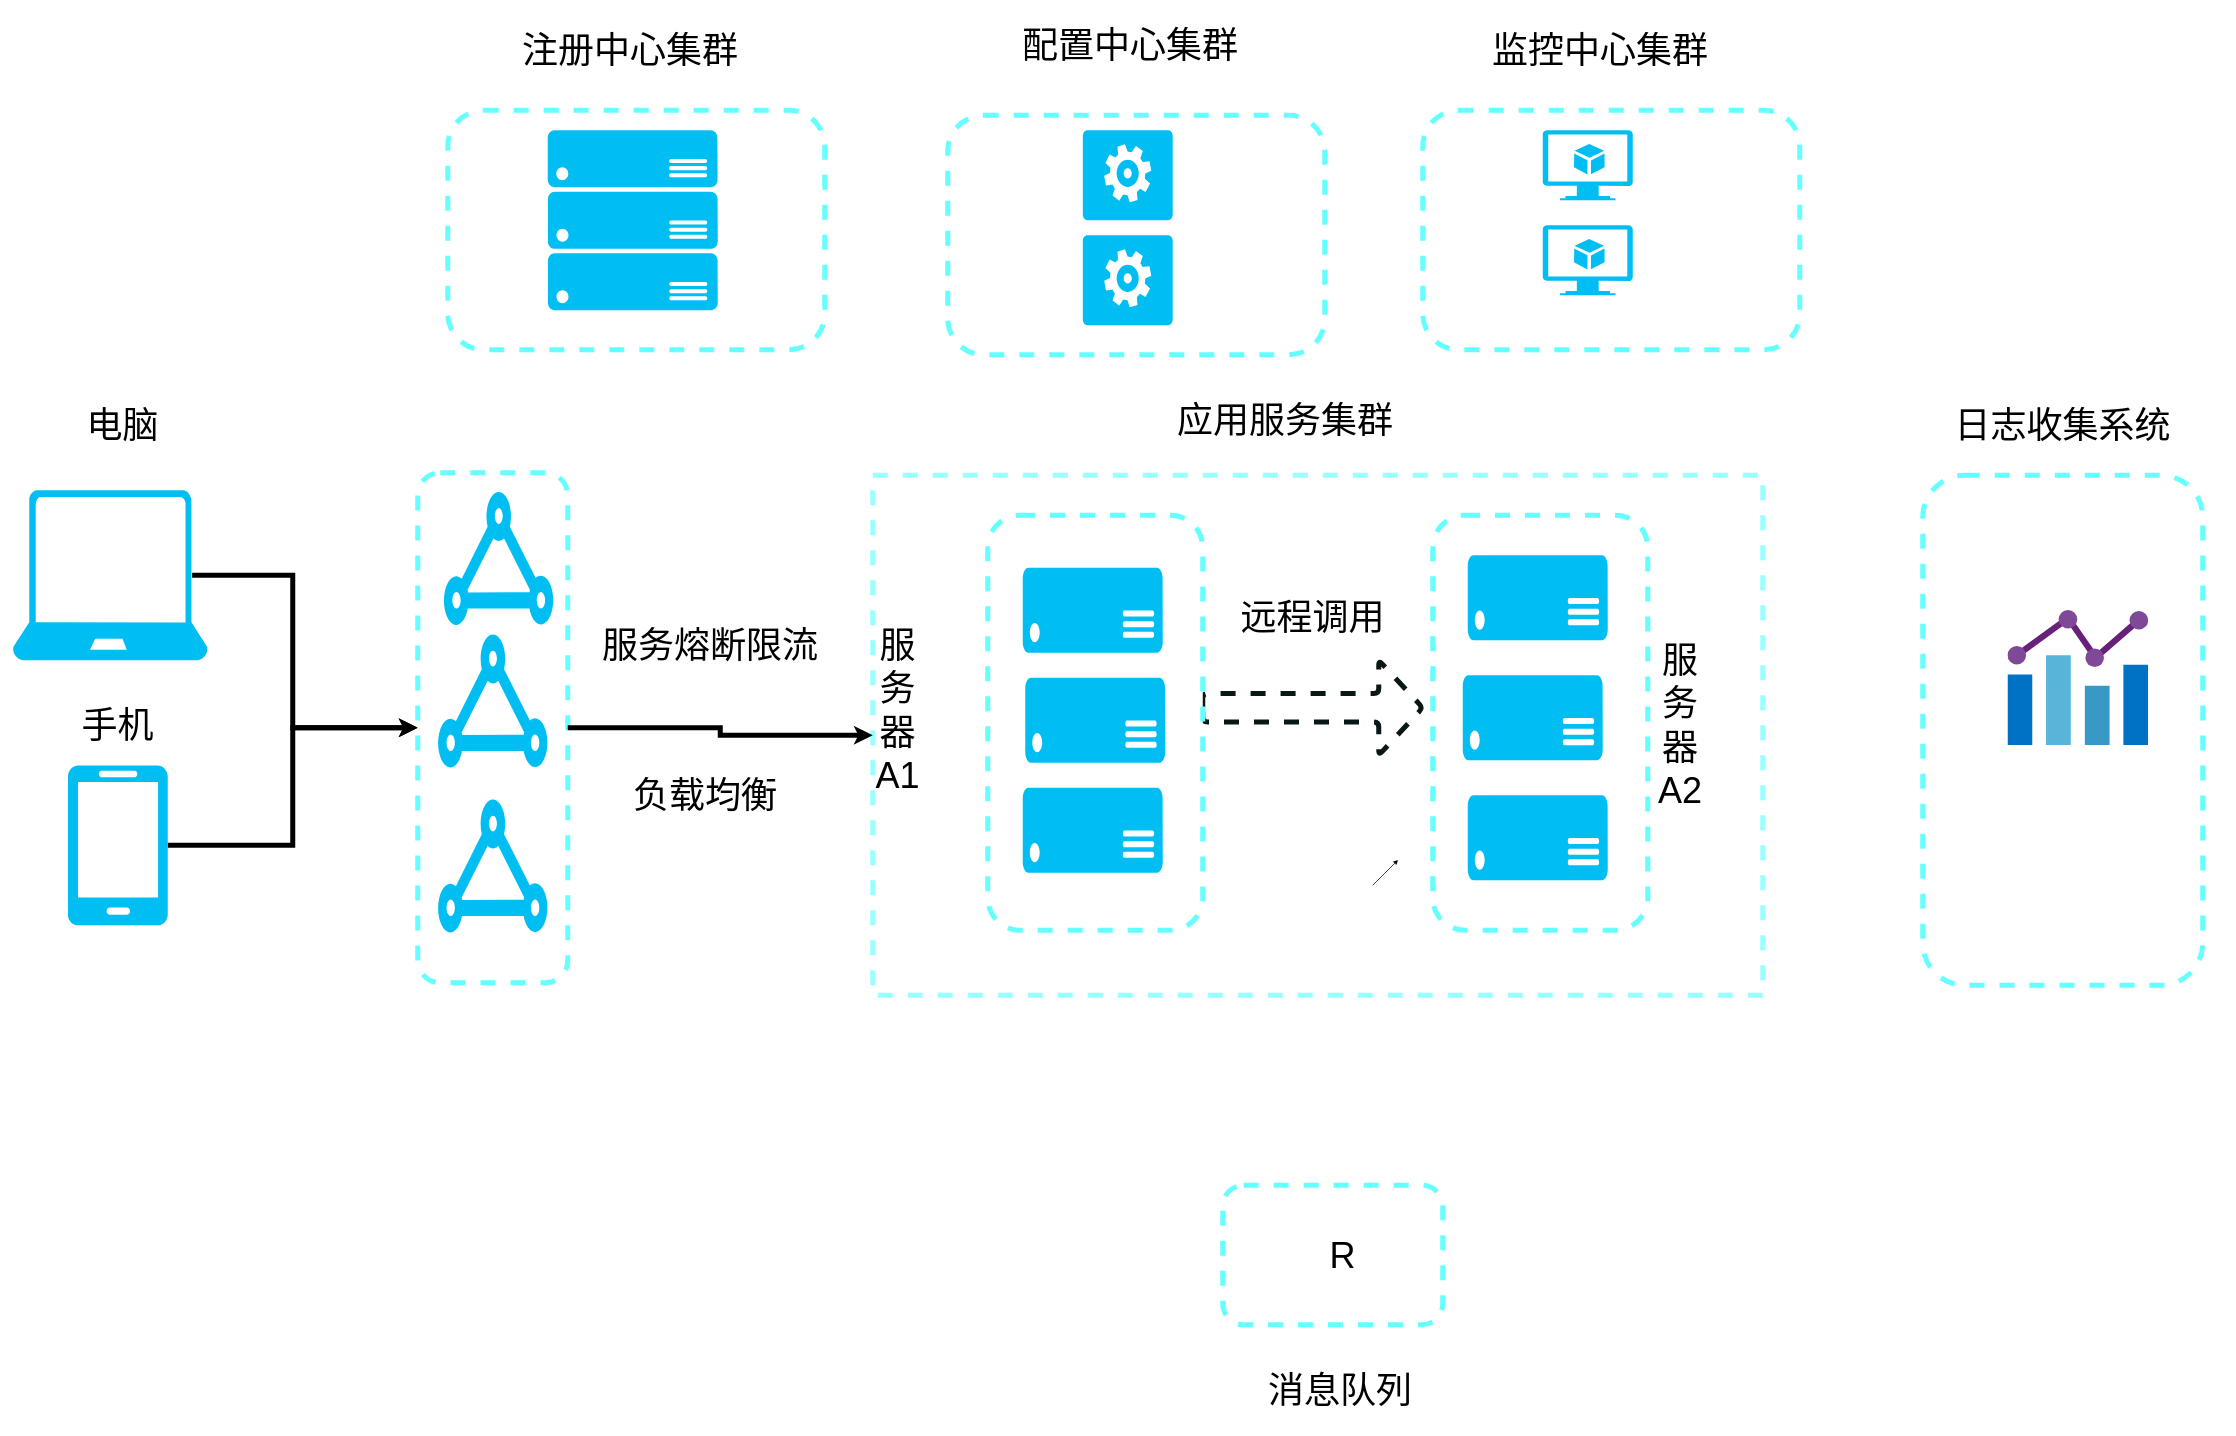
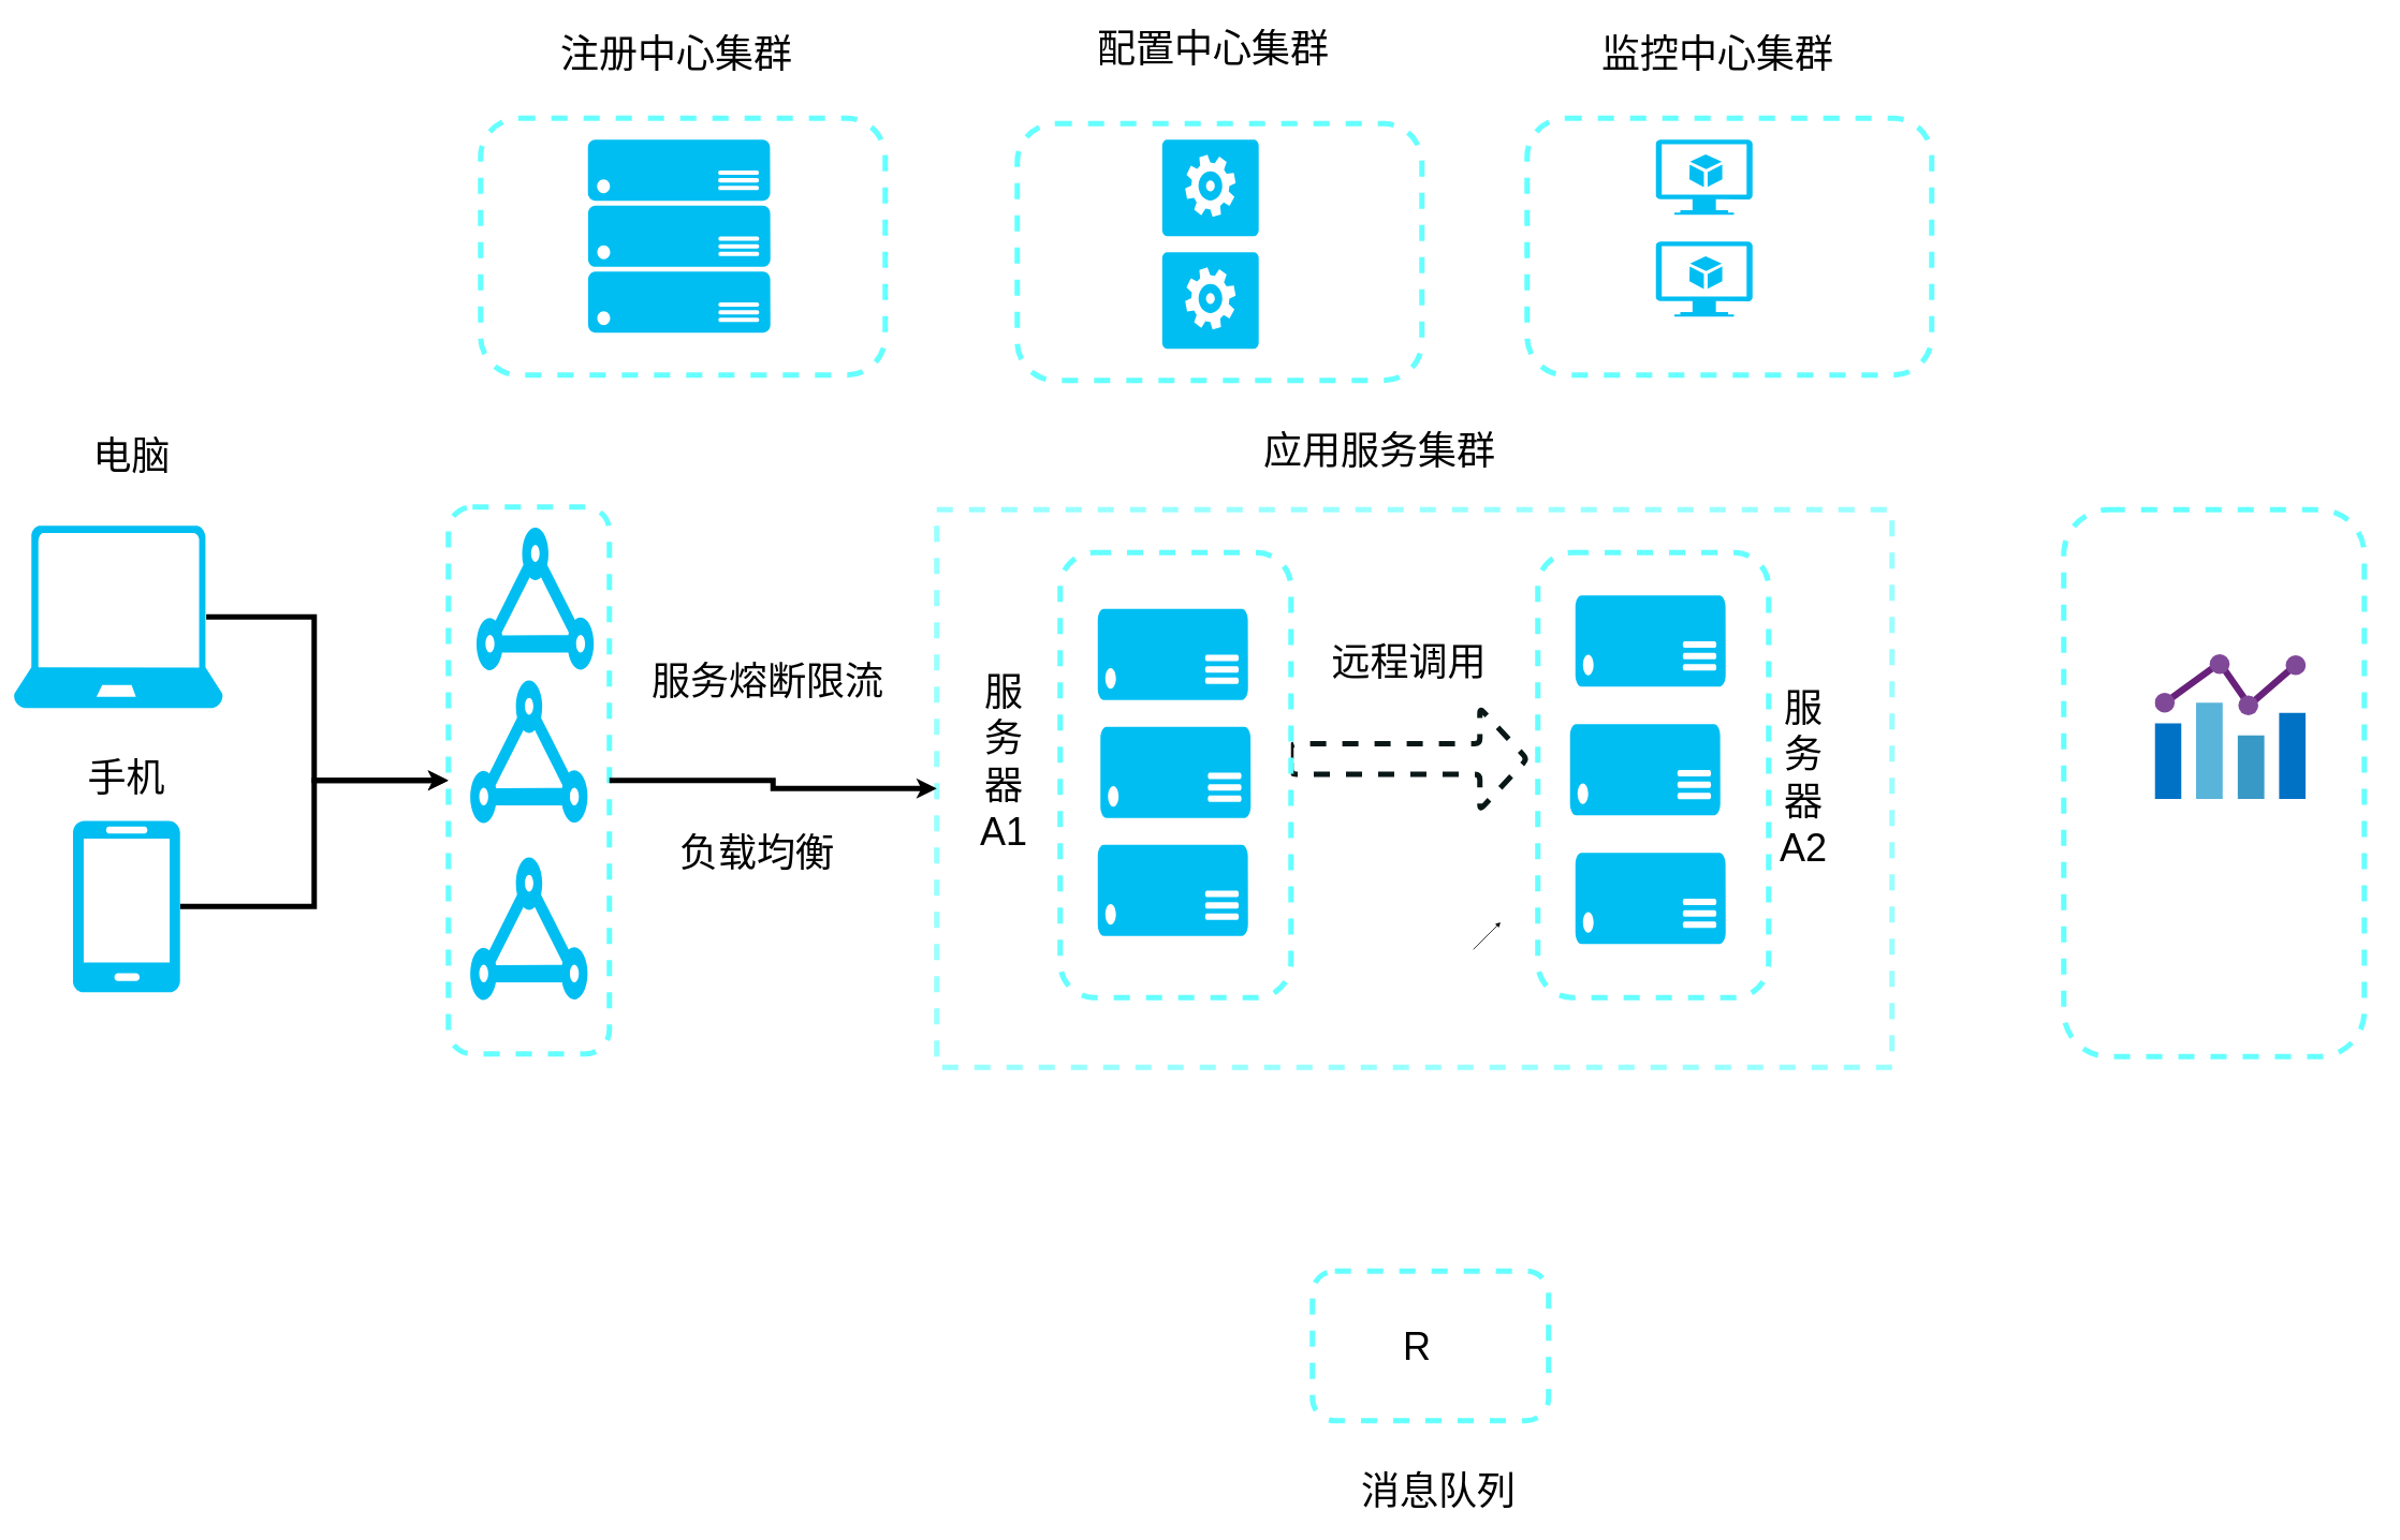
- <mxCell id="16" value="&lt;span style=&quot;font-size: 72px;&quot;&gt;日志收集系统&lt;/span&gt;" style="text;html=1;align=center;verticalAlign=middle;whiteSpace=wrap;rounded=0;" vertex="1" parent="1"><mxGeometry x="3800" y="780" width="650" height="140" as="geometry" /></mxCell>
- <mxCell id="33" value="&lt;span style=&quot;font-size: 72px;&quot;&gt;服务熔断限流&lt;/span&gt;" style="text;html=1;align=center;verticalAlign=middle;whiteSpace=wrap;rounded=0;" vertex="1" parent="1"><mxGeometry x="1195" y="1220" width="450" height="140" as="geometry" /></mxCell>
+ <mxCell id="33" value="&lt;span style=&quot;font-size: 72px;&quot;&gt;服务熔断限流&lt;/span&gt;" style="text;html=1;align=center;verticalAlign=middle;whiteSpace=wrap;rounded=0;" vertex="1" parent="1"><mxGeometry x="1205" y="1200" width="450" height="140" as="geometry" /></mxCell>
- <mxCell id="39" value="&lt;span style=&quot;font-size: 72px;&quot;&gt;服务器A1&lt;/span&gt;" style="text;html=1;align=center;verticalAlign=middle;whiteSpace=wrap;rounded=0;" vertex="1" parent="1"><mxGeometry x="1750" y="1090" width="90" height="660" as="geometry" /></mxCell>
+ <mxCell id="39" value="&lt;span style=&quot;font-size: 72px;&quot;&gt;服务器A1&lt;/span&gt;" style="text;html=1;align=center;verticalAlign=middle;whiteSpace=wrap;rounded=0;" vertex="1" parent="1"><mxGeometry x="1825" y="1090" width="90" height="660" as="geometry" /></mxCell>
- <mxCell id="50" value="&lt;span style=&quot;font-size: 72px;&quot;&gt;R&lt;/span&gt;" style="text;html=1;align=center;verticalAlign=middle;whiteSpace=wrap;rounded=0;" vertex="1" parent="1"><mxGeometry x="2540" y="2404.5" width="290" height="210" as="geometry" /></mxCell>
+ <mxCell id="50" value="&lt;span style=&quot;font-size: 72px;&quot;&gt;R&lt;/span&gt;" style="text;html=1;align=center;verticalAlign=middle;whiteSpace=wrap;rounded=0;" vertex="1" parent="1"><mxGeometry x="2495" y="2404.5" width="290" height="210" as="geometry" /></mxCell>
